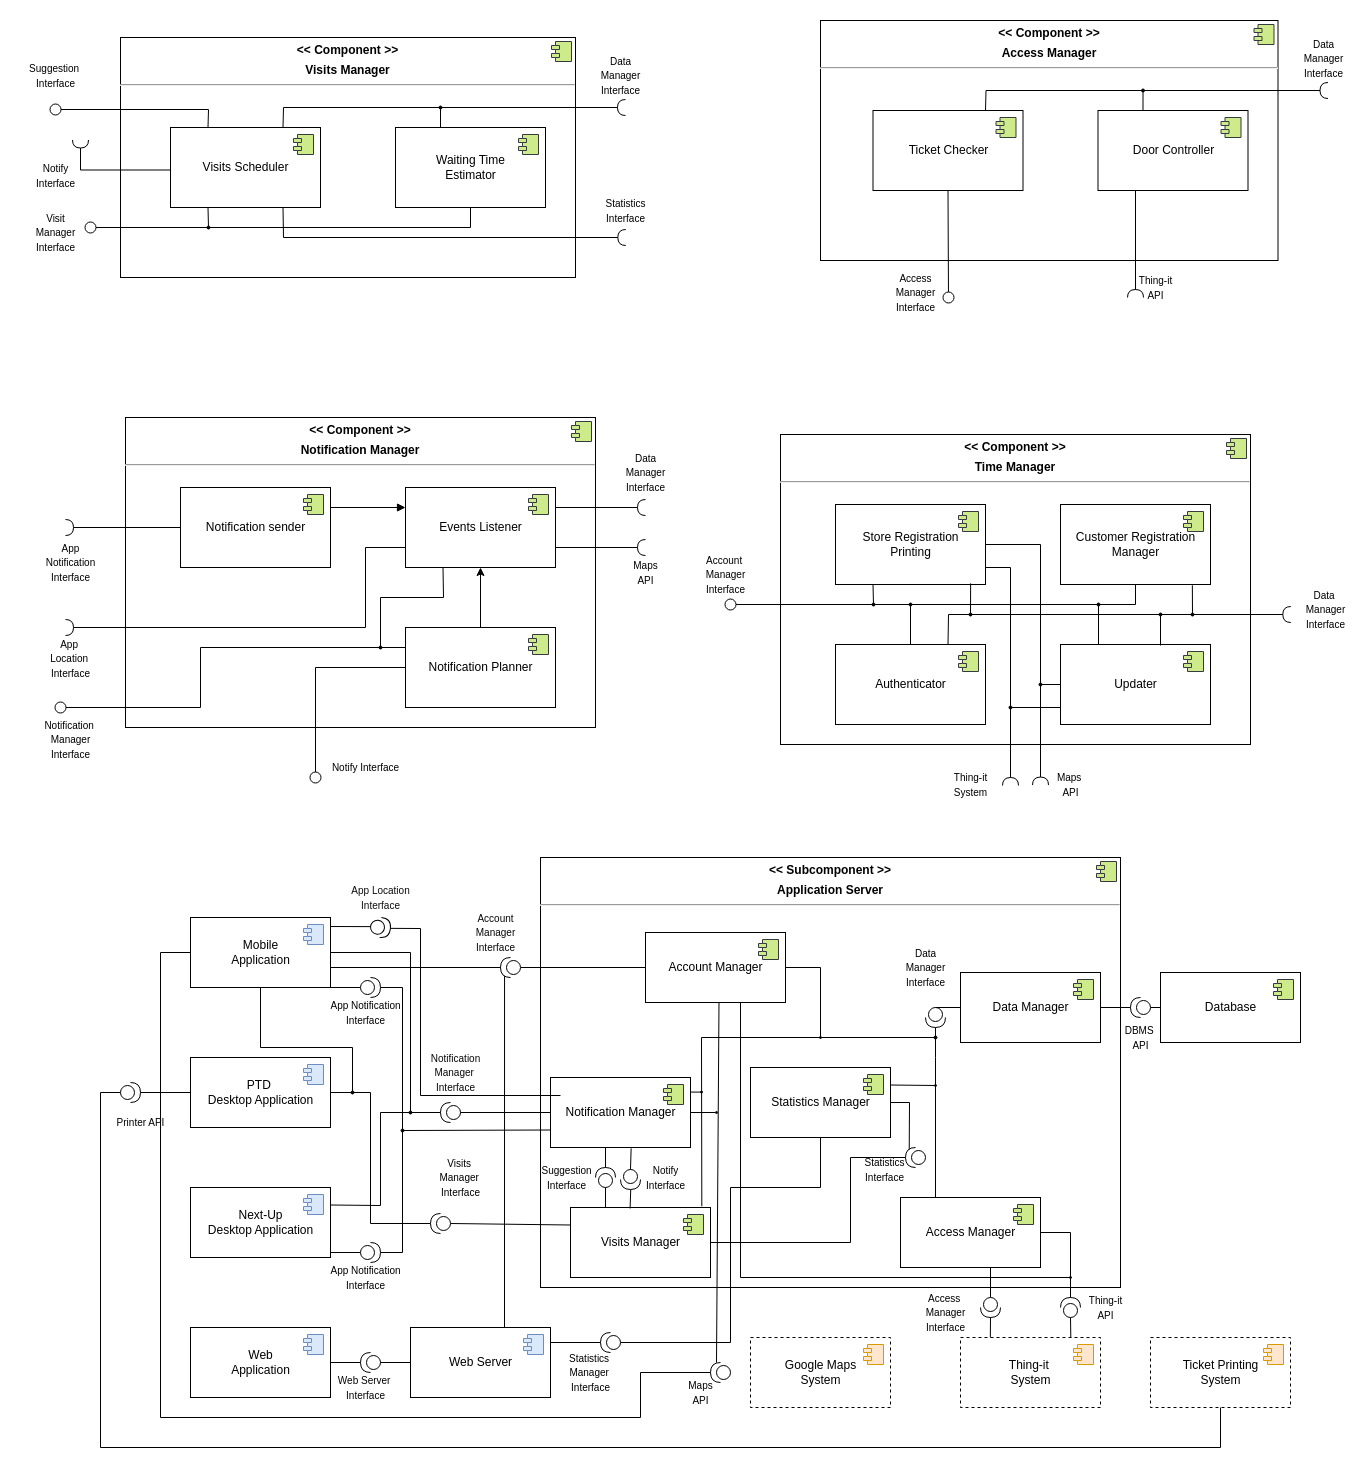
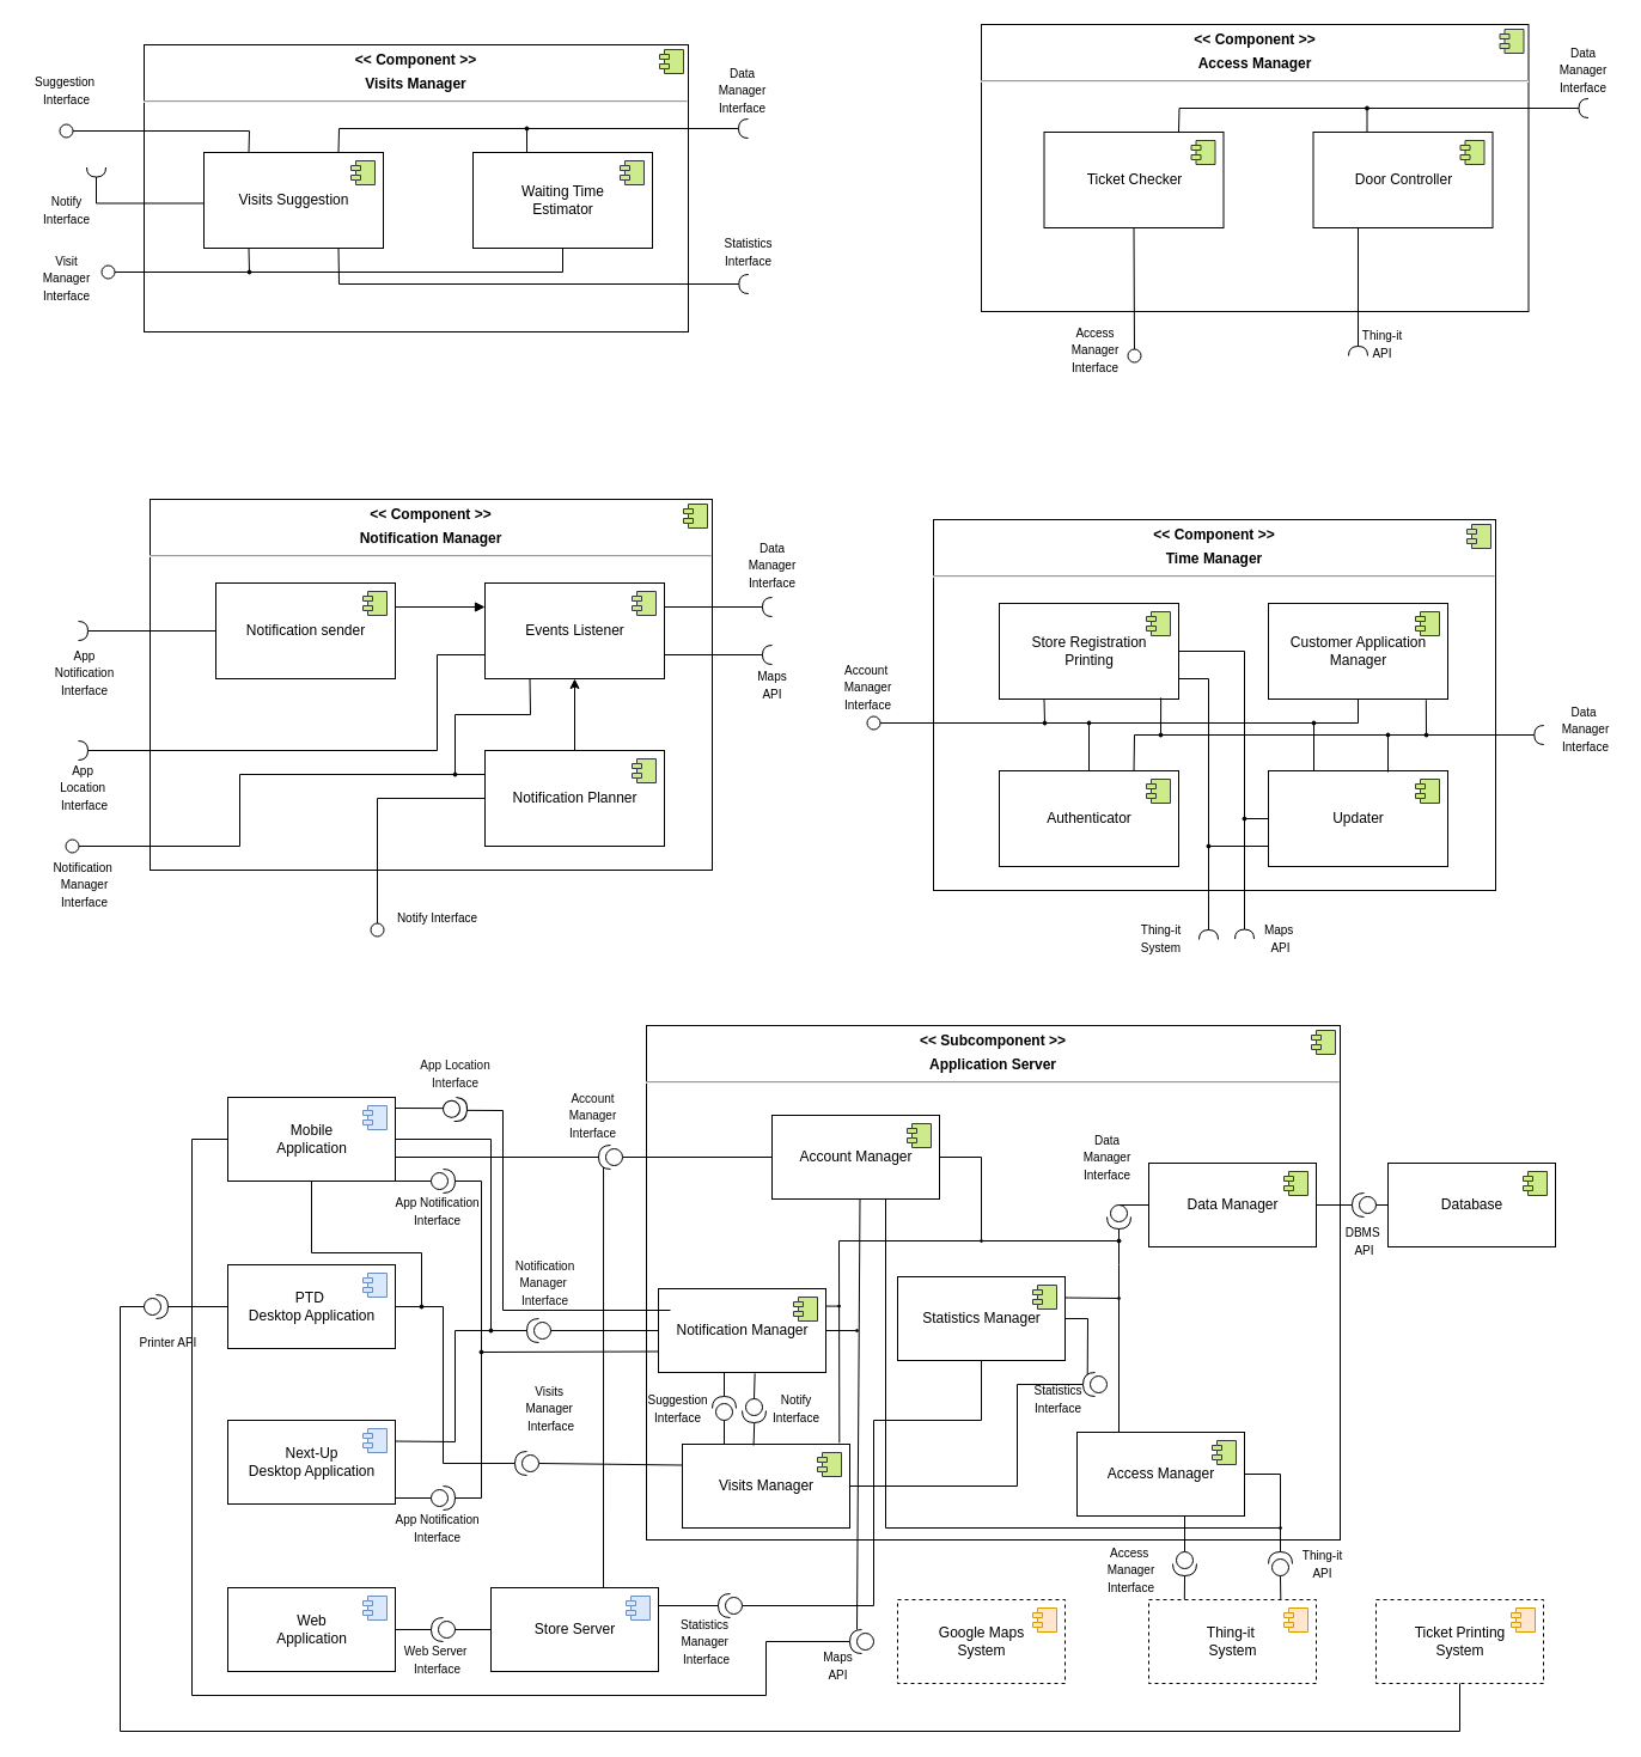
- <mxCell id="143" value="Visits Scheduler" style="html=1;dropTarget=0;" parent="1" vertex="1"><mxGeometry x="170" y="127" width="150" height="80" as="geometry" /></mxCell>
+ <mxCell id="143" value="Visits Suggestion" style="html=1;dropTarget=0;" parent="1" vertex="1"><mxGeometry x="170" y="127" width="150" height="80" as="geometry" /></mxCell>
- <mxCell id="98" value="Customer Registration&lt;br&gt;Manager" style="html=1;dropTarget=0;" parent="1" vertex="1"><mxGeometry x="1060" y="504" width="150" height="80" as="geometry" /></mxCell>
+ <mxCell id="98" value="Customer Application&lt;br&gt;Manager" style="html=1;dropTarget=0;" parent="1" vertex="1"><mxGeometry x="1060" y="504" width="150" height="80" as="geometry" /></mxCell>
- <mxCell id="17" value="Web Server" style="html=1;dropTarget=0;" parent="1" vertex="1"><mxGeometry x="410" y="1327" width="140" height="70" as="geometry" /></mxCell>
+ <mxCell id="17" value="Store Server" style="html=1;dropTarget=0;" parent="1" vertex="1"><mxGeometry x="410" y="1327" width="140" height="70" as="geometry" /></mxCell>
